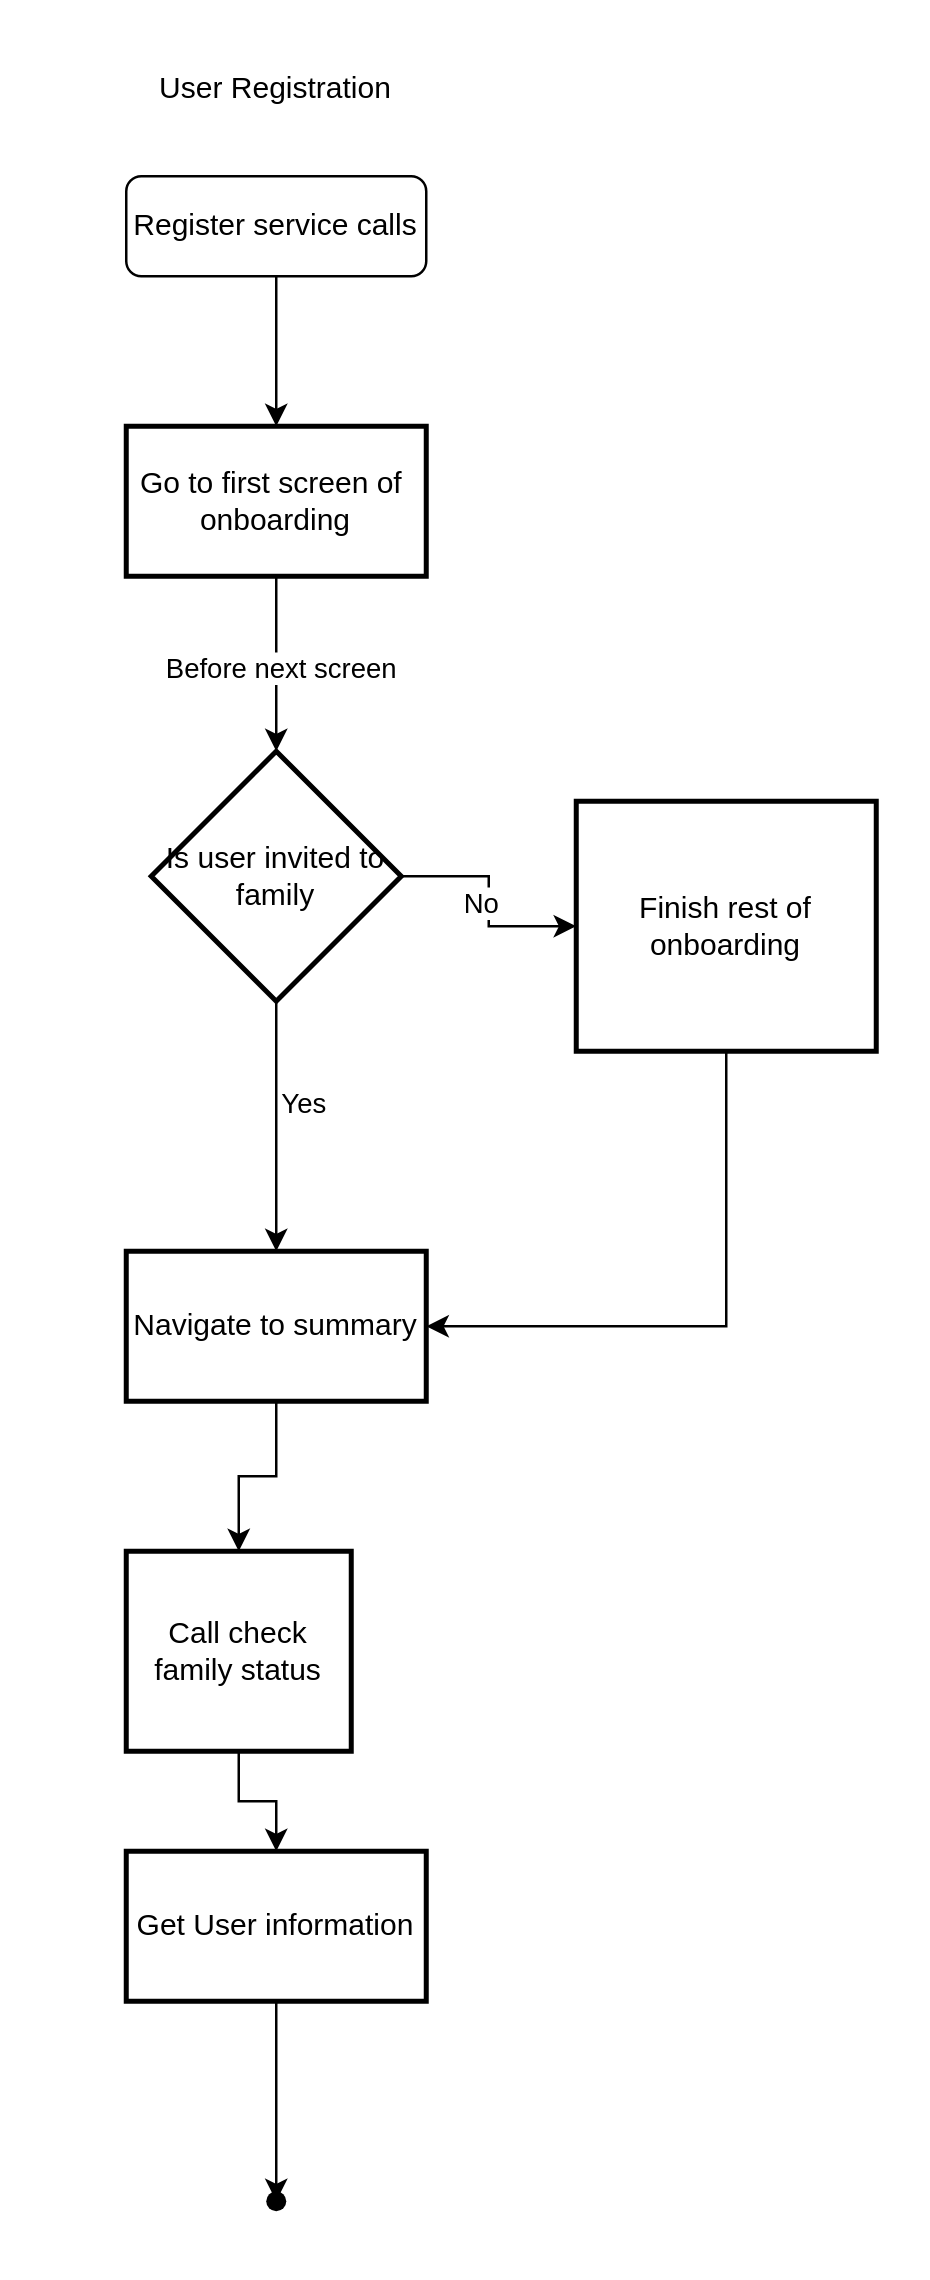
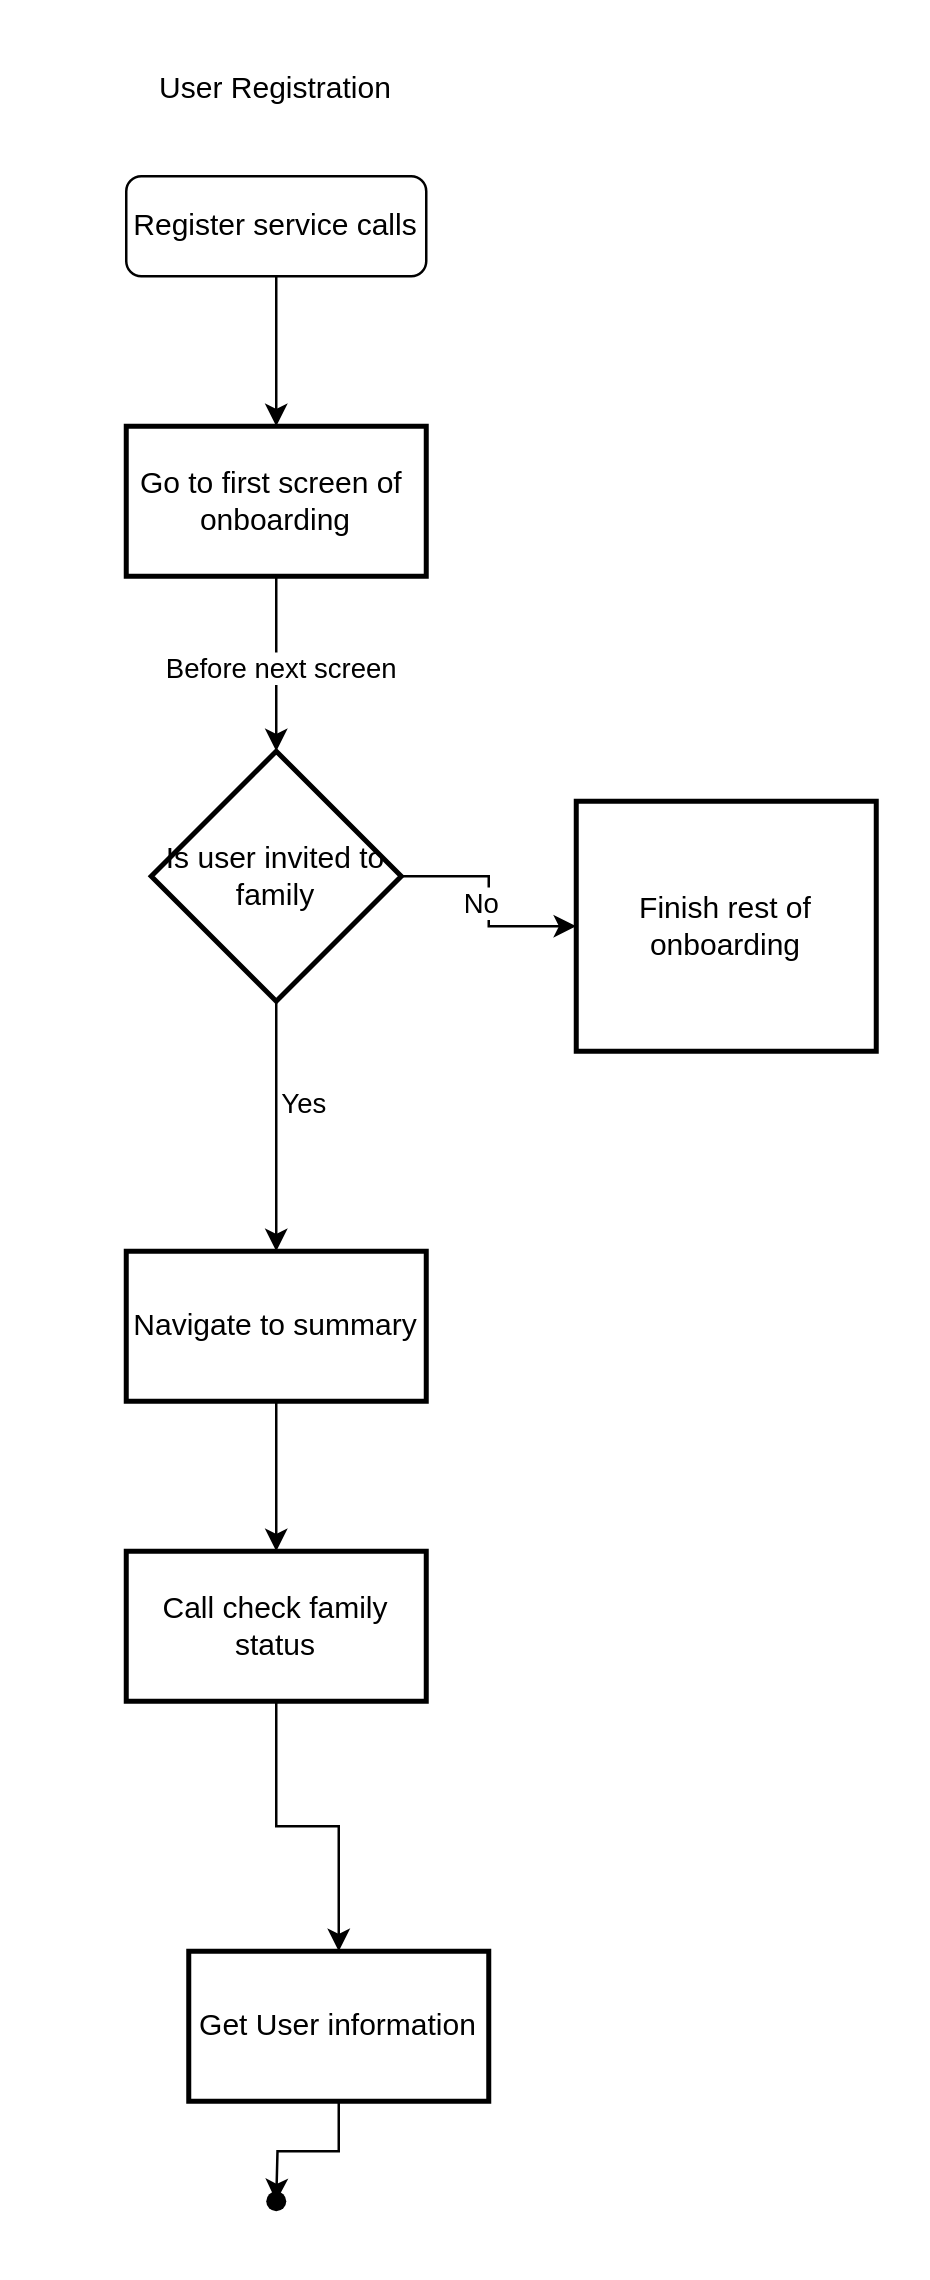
- <mxCell id="17" style="edgeStyle=orthogonalEdgeStyle;rounded=0;orthogonalLoop=1;jettySize=auto;html=1;entryX=1;entryY=0.5;entryDx=0;entryDy=0;exitX=0.5;exitY=1;exitDx=0;exitDy=0;" edge="1" parent="1" source="18" target="16"><mxGeometry relative="1" as="geometry"><mxPoint x="320" y="400" as="sourcePoint" /><mxPoint x="260" y="595" as="targetPoint" /></mxGeometry></mxCell>
- <mxCell id="20" value="Call check family status" style="whiteSpace=wrap;html=1;strokeWidth=2;" vertex="1" parent="1"><mxGeometry x="50" y="620" width="90" height="80" as="geometry" /></mxCell>
+ <mxCell id="20" value="Call check family status" style="whiteSpace=wrap;html=1;strokeWidth=2;" vertex="1" parent="1"><mxGeometry x="50" y="620" width="120" height="60" as="geometry" /></mxCell>
- <mxCell id="5" value="Get User information" style="whiteSpace=wrap;html=1;strokeWidth=2;" vertex="1" parent="1"><mxGeometry x="50" y="740" width="120" height="60" as="geometry" /></mxCell>
+ <mxCell id="5" value="Get User information" style="whiteSpace=wrap;html=1;strokeWidth=2;" vertex="1" parent="1"><mxGeometry x="75" y="780" width="120" height="60" as="geometry" /></mxCell>
